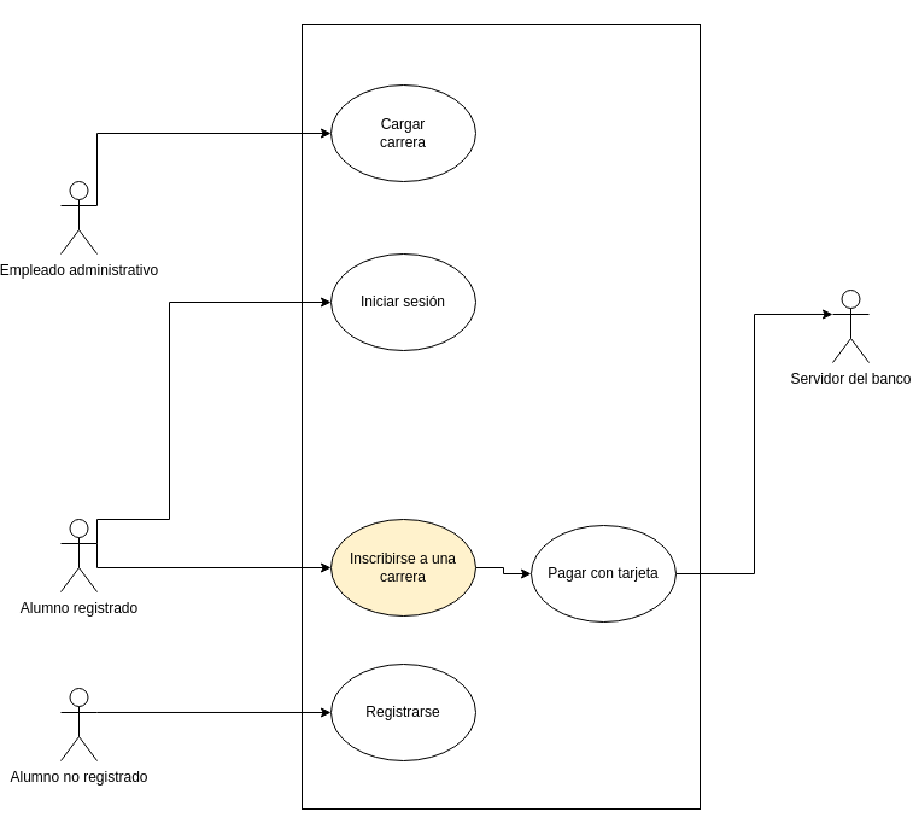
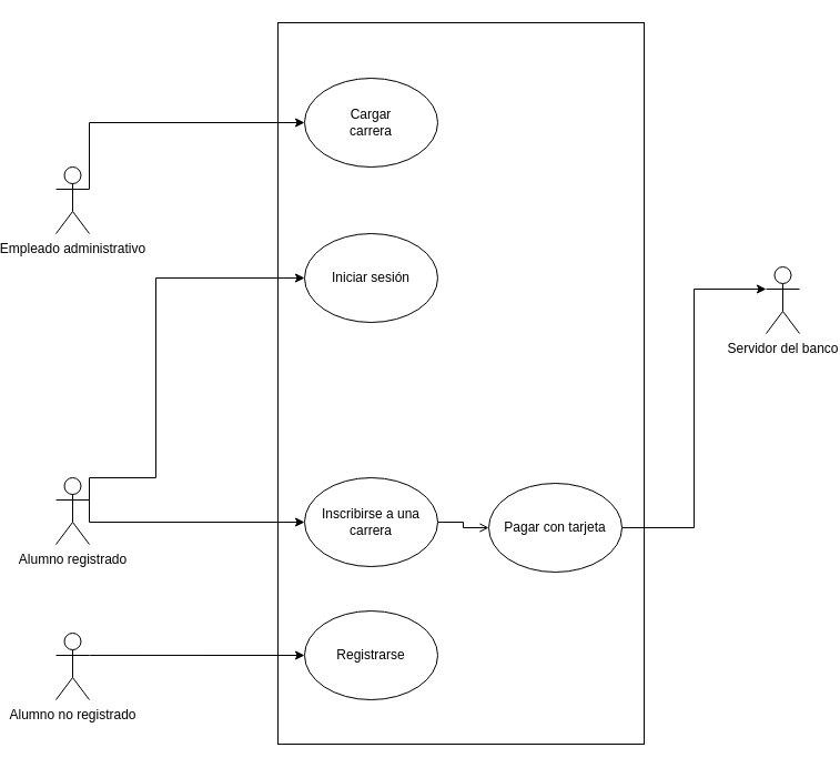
- <mxCell id="12" value="Inscribirse a una carrera" style="ellipse;whiteSpace=wrap;html=1;rounded=0;fillColor=#fff2cc;" parent="1" vertex="1"><mxGeometry x="244" y="430" width="120" height="80" as="geometry" /></mxCell>
+ <mxCell id="12" value="Inscribirse a una carrera" style="ellipse;whiteSpace=wrap;html=1;rounded=0;" parent="1" vertex="1"><mxGeometry x="244" y="430" width="120" height="80" as="geometry" /></mxCell>
- <mxCell id="11" style="edgeStyle=orthogonalEdgeStyle;rounded=0;orthogonalLoop=1;jettySize=auto;html=1;exitX=1;exitY=0.5;exitDx=0;exitDy=0;entryX=0;entryY=0.5;entryDx=0;entryDy=0;" parent="1" source="12" target="15" edge="1"><mxGeometry relative="1" as="geometry" /></mxCell>
+ <mxCell id="11" style="edgeStyle=orthogonalEdgeStyle;rounded=0;orthogonalLoop=1;jettySize=auto;html=1;exitX=1;exitY=0.5;exitDx=0;exitDy=0;entryX=0;entryY=0.5;entryDx=0;entryDy=0;endArrow=open;" parent="1" source="12" target="15" edge="1"><mxGeometry relative="1" as="geometry" /></mxCell>
